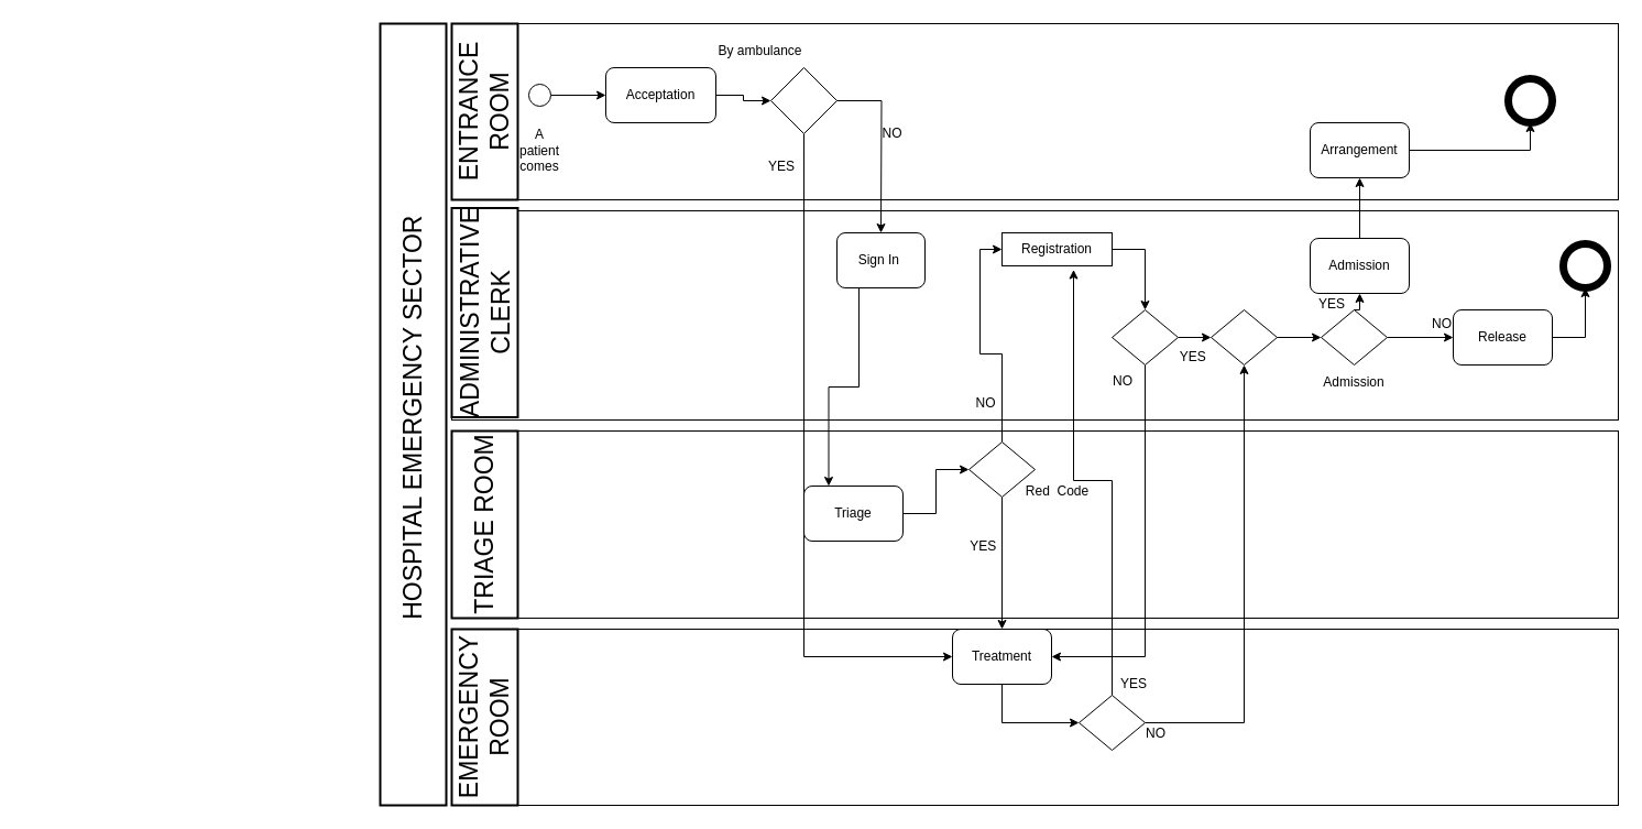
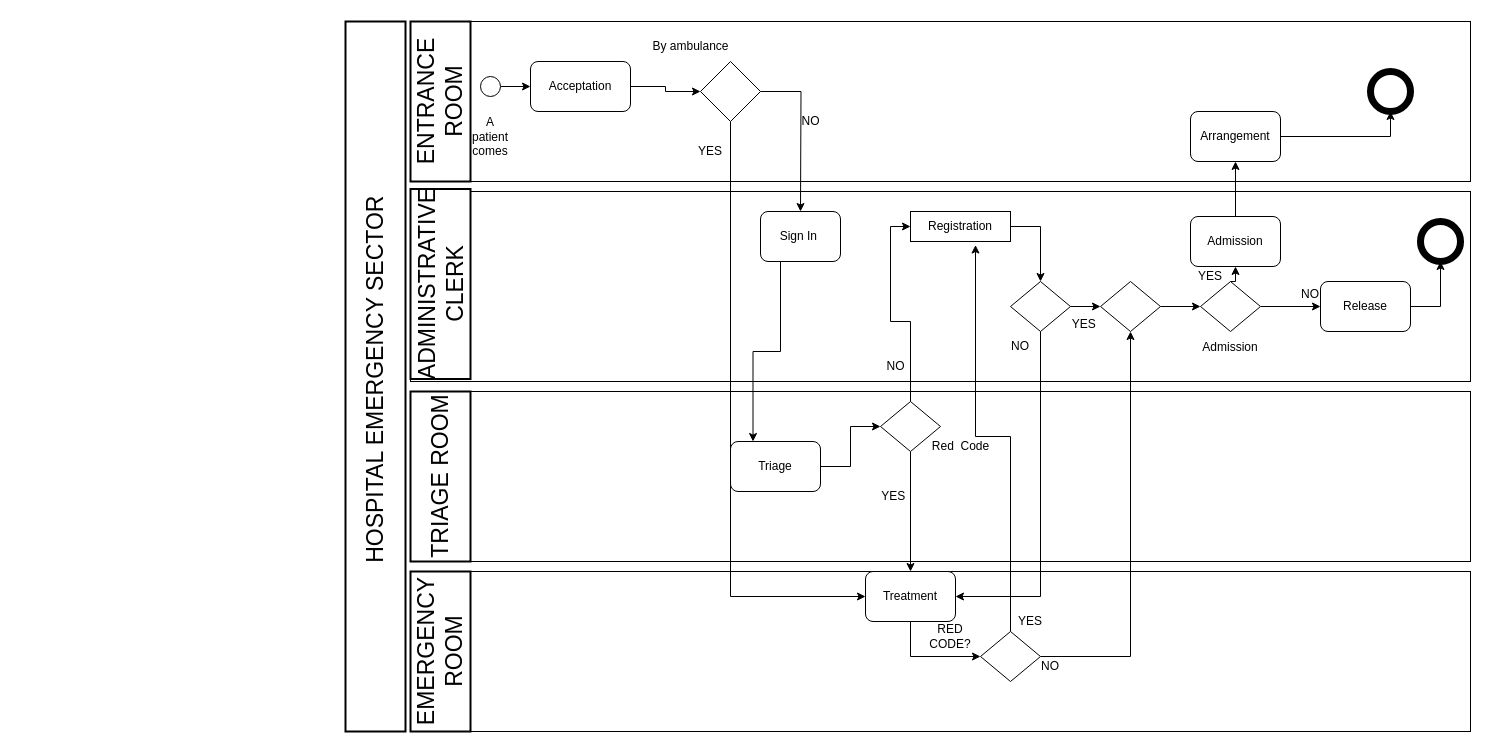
- <mxCell id="7" value="Acceptation" style="rounded=1;whiteSpace=wrap;html=1;" vertex="1" parent="1"><mxGeometry x="550" y="60" width="100" height="50" as="geometry" /></mxCell>
+ <mxCell id="7" value="Acceptation" style="rounded=1;whiteSpace=wrap;html=1;" vertex="1" parent="1"><mxGeometry x="530" y="60" width="100" height="50" as="geometry" /></mxCell>
+ <mxCell id="53" value="RED CODE?" style="text;html=1;strokeColor=none;fillColor=none;align=center;verticalAlign=middle;whiteSpace=wrap;rounded=0;strokeWidth=7;" vertex="1" parent="1"><mxGeometry x="920" y="620" width="60" height="30" as="geometry" /></mxCell>
